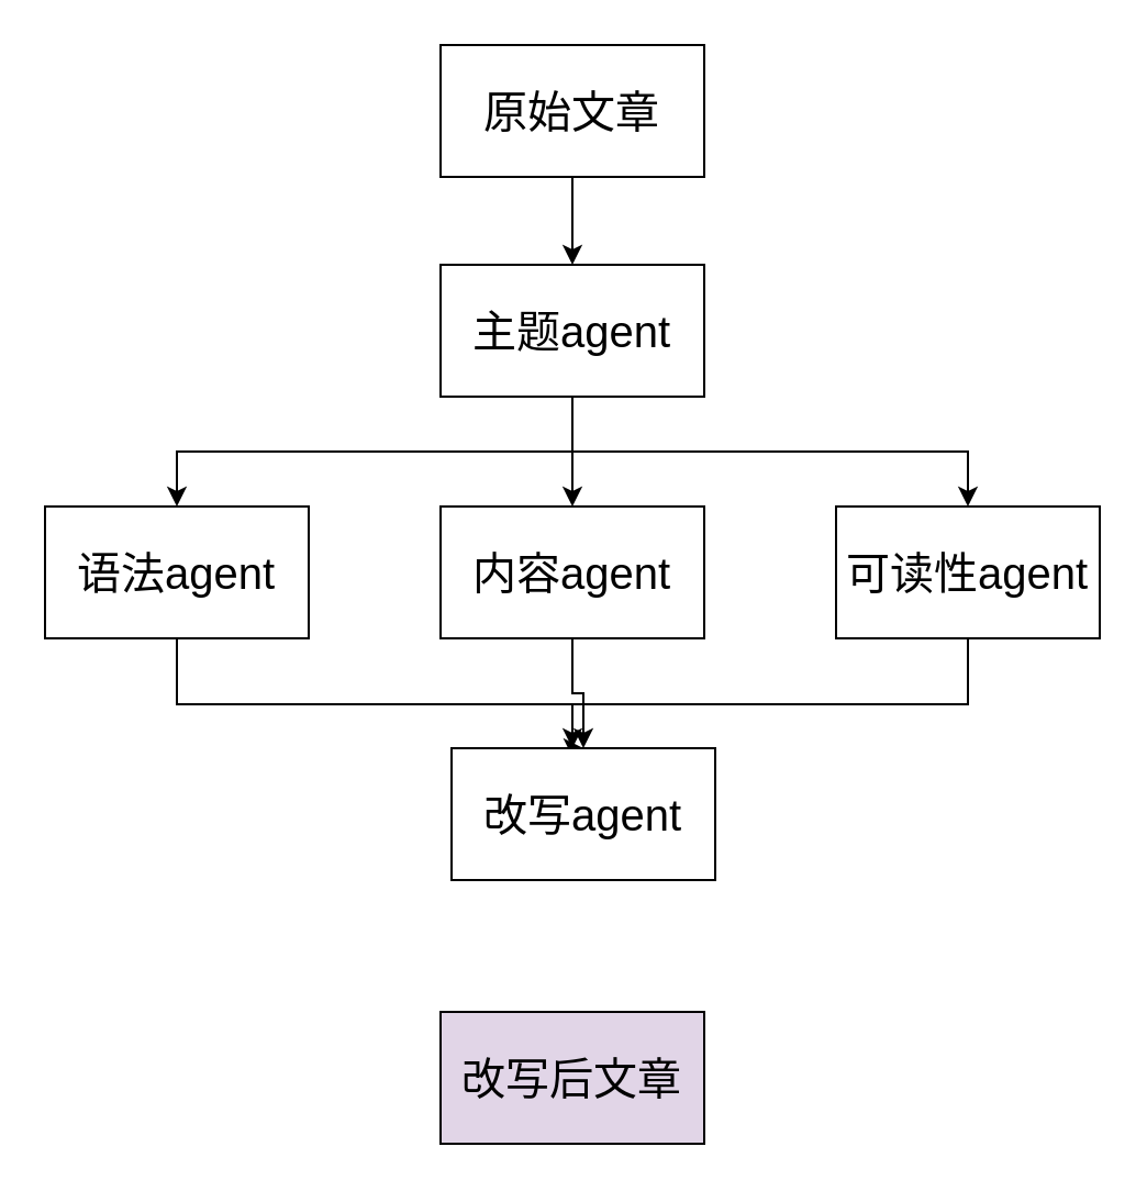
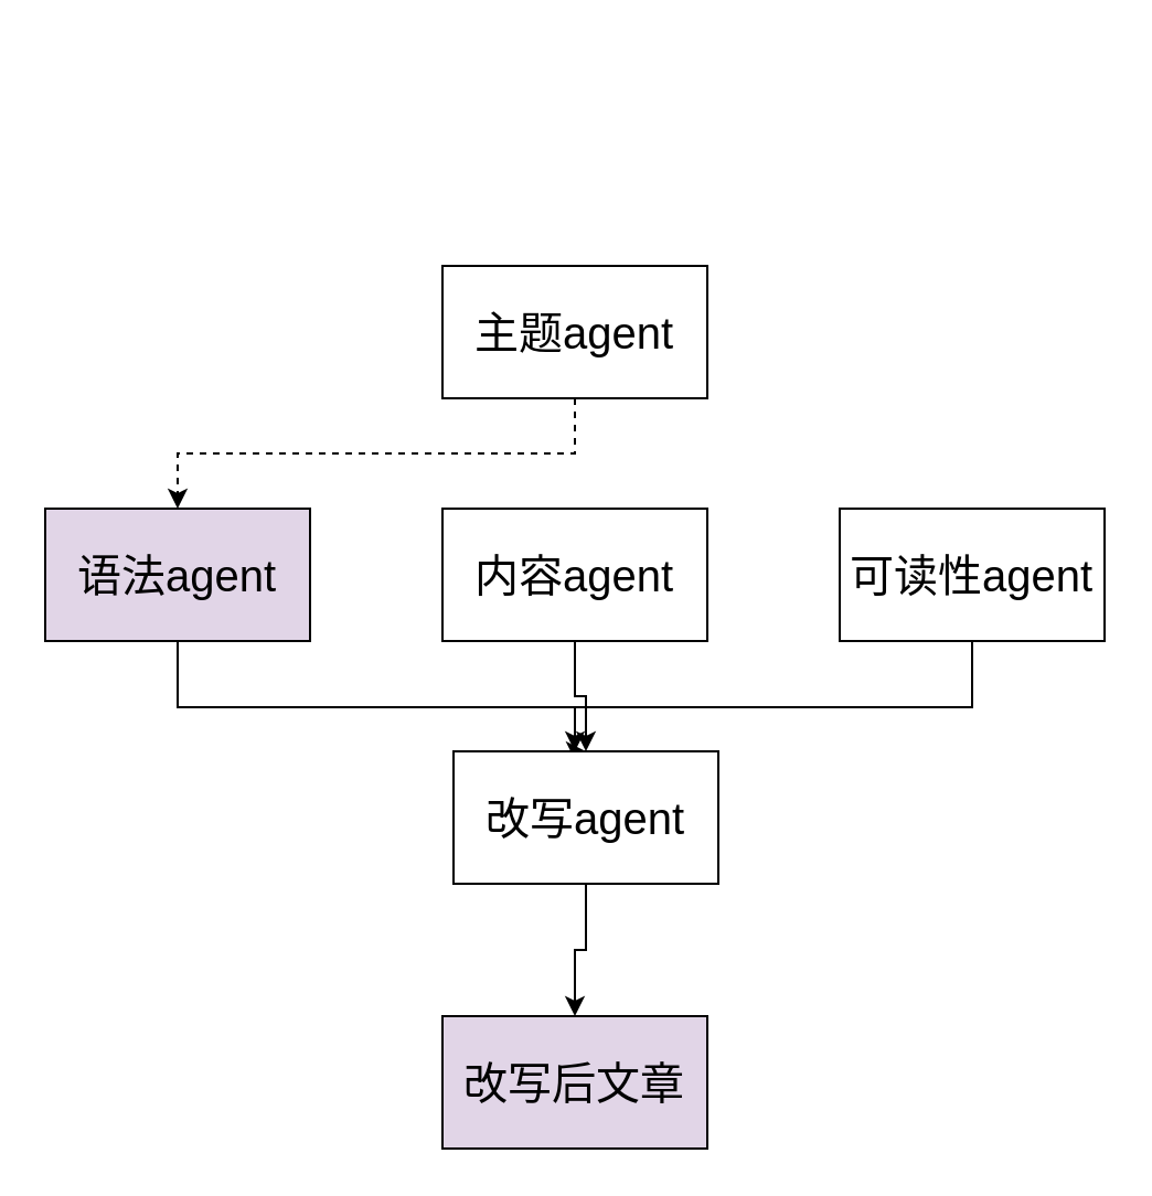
- <mxCell id="3" value="&lt;font style=&quot;font-size: 20px&quot;&gt;原始文章&lt;/font&gt;" style="rounded=0;whiteSpace=wrap;html=1;" parent="1" vertex="1"><mxGeometry x="200" y="20" width="120" height="60" as="geometry" /></mxCell>
- <mxCell id="2" value="" style="edgeStyle=orthogonalEdgeStyle;rounded=0;orthogonalLoop=1;jettySize=auto;html=1;" parent="1" source="3" target="7" edge="1"><mxGeometry relative="1" as="geometry" /></mxCell>
- <mxCell id="5" style="edgeStyle=orthogonalEdgeStyle;rounded=0;orthogonalLoop=1;jettySize=auto;html=1;exitX=0.5;exitY=1;exitDx=0;exitDy=0;entryX=0.5;entryY=0;entryDx=0;entryDy=0;" parent="1" source="7" target="11" edge="1"><mxGeometry relative="1" as="geometry" /></mxCell>
+ <mxCell id="5" style="edgeStyle=orthogonalEdgeStyle;rounded=0;orthogonalLoop=1;jettySize=auto;html=1;exitX=0.5;exitY=1;exitDx=0;exitDy=0;entryX=0.5;entryY=0;entryDx=0;entryDy=0;dashed=1;" parent="1" source="7" target="11" edge="1"><mxGeometry relative="1" as="geometry" /></mxCell>
- <mxCell id="6" style="edgeStyle=orthogonalEdgeStyle;rounded=0;orthogonalLoop=1;jettySize=auto;html=1;exitX=0.5;exitY=1;exitDx=0;exitDy=0;entryX=0.5;entryY=0;entryDx=0;entryDy=0;" parent="1" source="7" target="13" edge="1"><mxGeometry relative="1" as="geometry" /></mxCell>
- <mxCell id="4" value="" style="edgeStyle=orthogonalEdgeStyle;rounded=0;orthogonalLoop=1;jettySize=auto;html=1;" parent="1" source="7" target="9" edge="1"><mxGeometry relative="1" as="geometry" /></mxCell>
- <mxCell id="11" value="&lt;font style=&quot;font-size: 20px&quot;&gt;语法agent&lt;/font&gt;" style="rounded=0;whiteSpace=wrap;html=1;" parent="1" vertex="1"><mxGeometry x="20" y="230" width="120" height="60" as="geometry" /></mxCell>
+ <mxCell id="11" value="&lt;font style=&quot;font-size: 20px&quot;&gt;语法agent&lt;/font&gt;" style="rounded=0;whiteSpace=wrap;html=1;fillColor=#e1d5e7;" parent="1" vertex="1"><mxGeometry x="20" y="230" width="120" height="60" as="geometry" /></mxCell>
+ <mxCell id="14" value="" style="edgeStyle=orthogonalEdgeStyle;rounded=0;orthogonalLoop=1;jettySize=auto;html=1;" parent="1" source="15" target="16" edge="1"><mxGeometry relative="1" as="geometry" /></mxCell>
